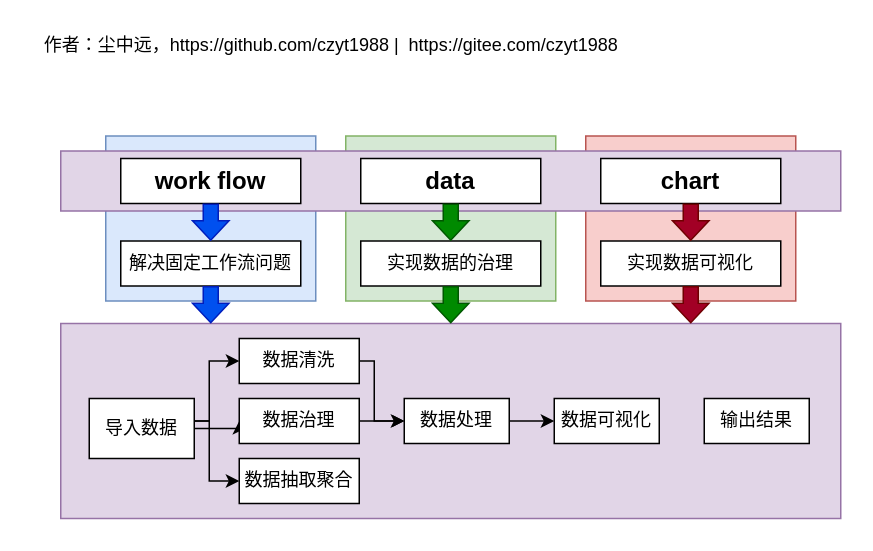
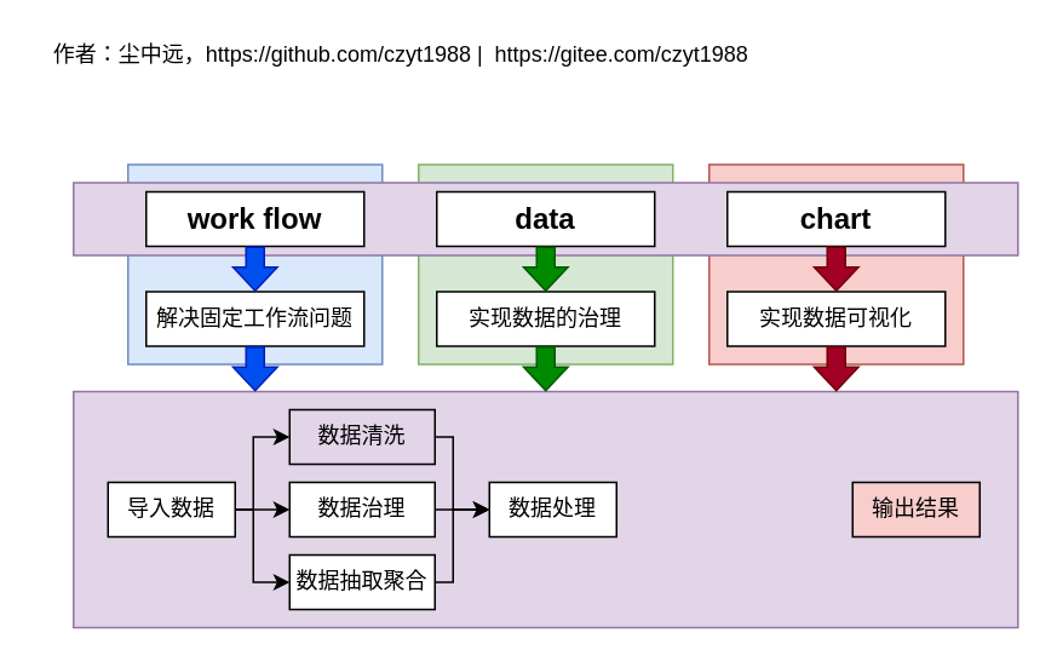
- <mxCell id="22" value="数据清洗" style="rounded=0;whiteSpace=wrap;html=1;" vertex="1" parent="1"><mxGeometry x="159" y="225" width="80" height="30" as="geometry" /></mxCell>
+ <mxCell id="22" value="数据清洗" style="rounded=0;whiteSpace=wrap;html=1;fillColor=#e1d5e7;" vertex="1" parent="1"><mxGeometry x="159" y="225" width="80" height="30" as="geometry" /></mxCell>
- <mxCell id="25" style="edgeStyle=orthogonalEdgeStyle;rounded=0;orthogonalLoop=1;jettySize=auto;html=1;exitX=1;exitY=0.5;exitDx=0;exitDy=0;entryX=0;entryY=0.5;entryDx=0;entryDy=0;fontSize=16;" edge="1" parent="1" source="26" target="27"><mxGeometry relative="1" as="geometry" /></mxCell>
- <mxCell id="27" value="数据可视化" style="rounded=0;whiteSpace=wrap;html=1;" vertex="1" parent="1"><mxGeometry x="369" y="265" width="70" height="30" as="geometry" /></mxCell>
- <mxCell id="28" value="输出结果" style="rounded=0;whiteSpace=wrap;html=1;" vertex="1" parent="1"><mxGeometry x="469" y="265" width="70" height="30" as="geometry" /></mxCell>
+ <mxCell id="28" value="输出结果" style="rounded=0;whiteSpace=wrap;html=1;fillColor=#f8cecc;" vertex="1" parent="1"><mxGeometry x="469" y="265" width="70" height="30" as="geometry" /></mxCell>
- <mxCell id="20" value="导入数据" style="rounded=0;whiteSpace=wrap;html=1;" vertex="1" parent="1"><mxGeometry x="59" y="265" width="70" height="40" as="geometry" /></mxCell>
+ <mxCell id="20" value="导入数据" style="rounded=0;whiteSpace=wrap;html=1;" vertex="1" parent="1"><mxGeometry x="59" y="265" width="70" height="30" as="geometry" /></mxCell>
+ <mxCell id="29" style="edgeStyle=orthogonalEdgeStyle;rounded=0;orthogonalLoop=1;jettySize=auto;html=1;exitX=1;exitY=0.5;exitDx=0;exitDy=0;entryX=0;entryY=0.5;entryDx=0;entryDy=0;fontSize=16;" edge="1" parent="1" source="30" target="26"><mxGeometry relative="1" as="geometry"><Array as="points"><mxPoint x="249" y="320" /><mxPoint x="249" y="280" /></Array></mxGeometry></mxCell>
